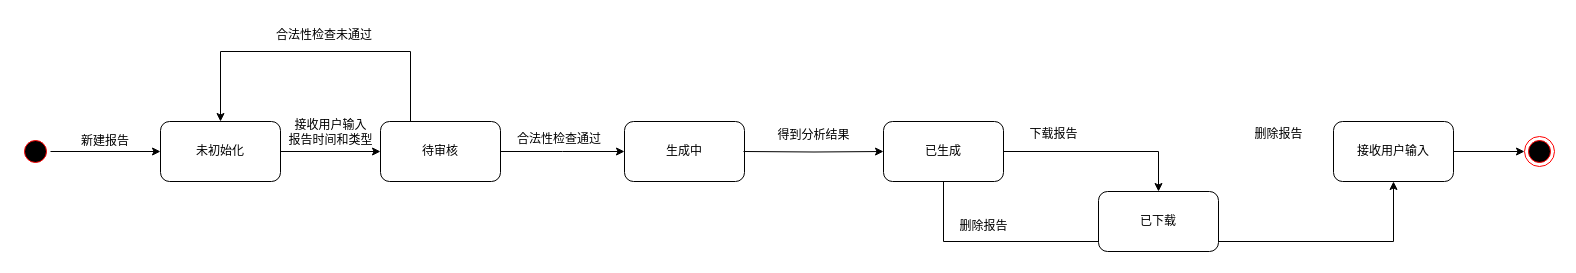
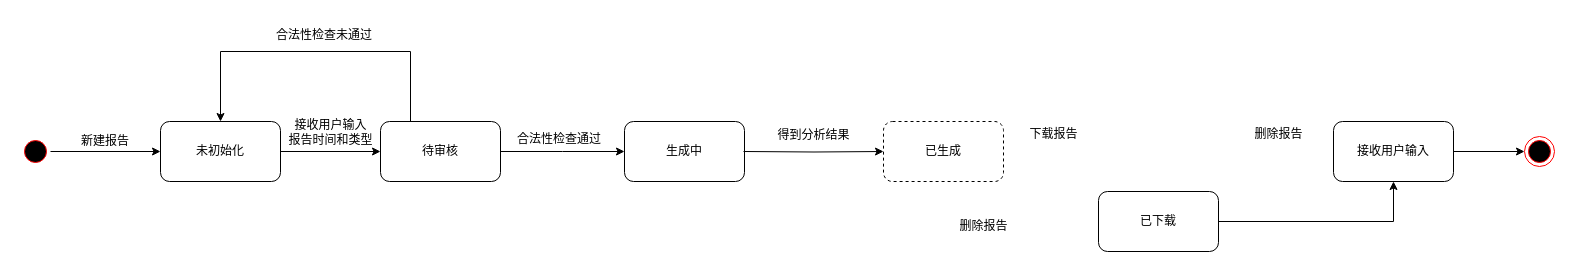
- <mxCell id="7" value="已生成" style="rounded=1;whiteSpace=wrap;html=1;" parent="1" vertex="1"><mxGeometry x="883" y="121" width="120" height="60" as="geometry" /></mxCell>
+ <mxCell id="7" value="已生成" style="rounded=1;whiteSpace=wrap;html=1;dashed=1;" parent="1" vertex="1"><mxGeometry x="883" y="121" width="120" height="60" as="geometry" /></mxCell>
- <mxCell id="5" style="edgeStyle=orthogonalEdgeStyle;rounded=0;orthogonalLoop=1;jettySize=auto;html=1;" parent="1" source="7" target="10" edge="1"><mxGeometry relative="1" as="geometry" /></mxCell>
+ <mxCell id="9" style="edgeStyle=orthogonalEdgeStyle;rounded=0;orthogonalLoop=1;jettySize=auto;html=1;" parent="1" source="10" target="13" edge="1"><mxGeometry relative="1" as="geometry" /></mxCell>
- <mxCell id="6" style="edgeStyle=orthogonalEdgeStyle;rounded=0;orthogonalLoop=1;jettySize=auto;html=1;entryX=0.5;entryY=1;entryDx=0;entryDy=0;" parent="1" source="7" target="13" edge="1"><mxGeometry relative="1" as="geometry"><Array as="points"><mxPoint x="943" y="241" /><mxPoint x="1393" y="241" /></Array></mxGeometry></mxCell>
